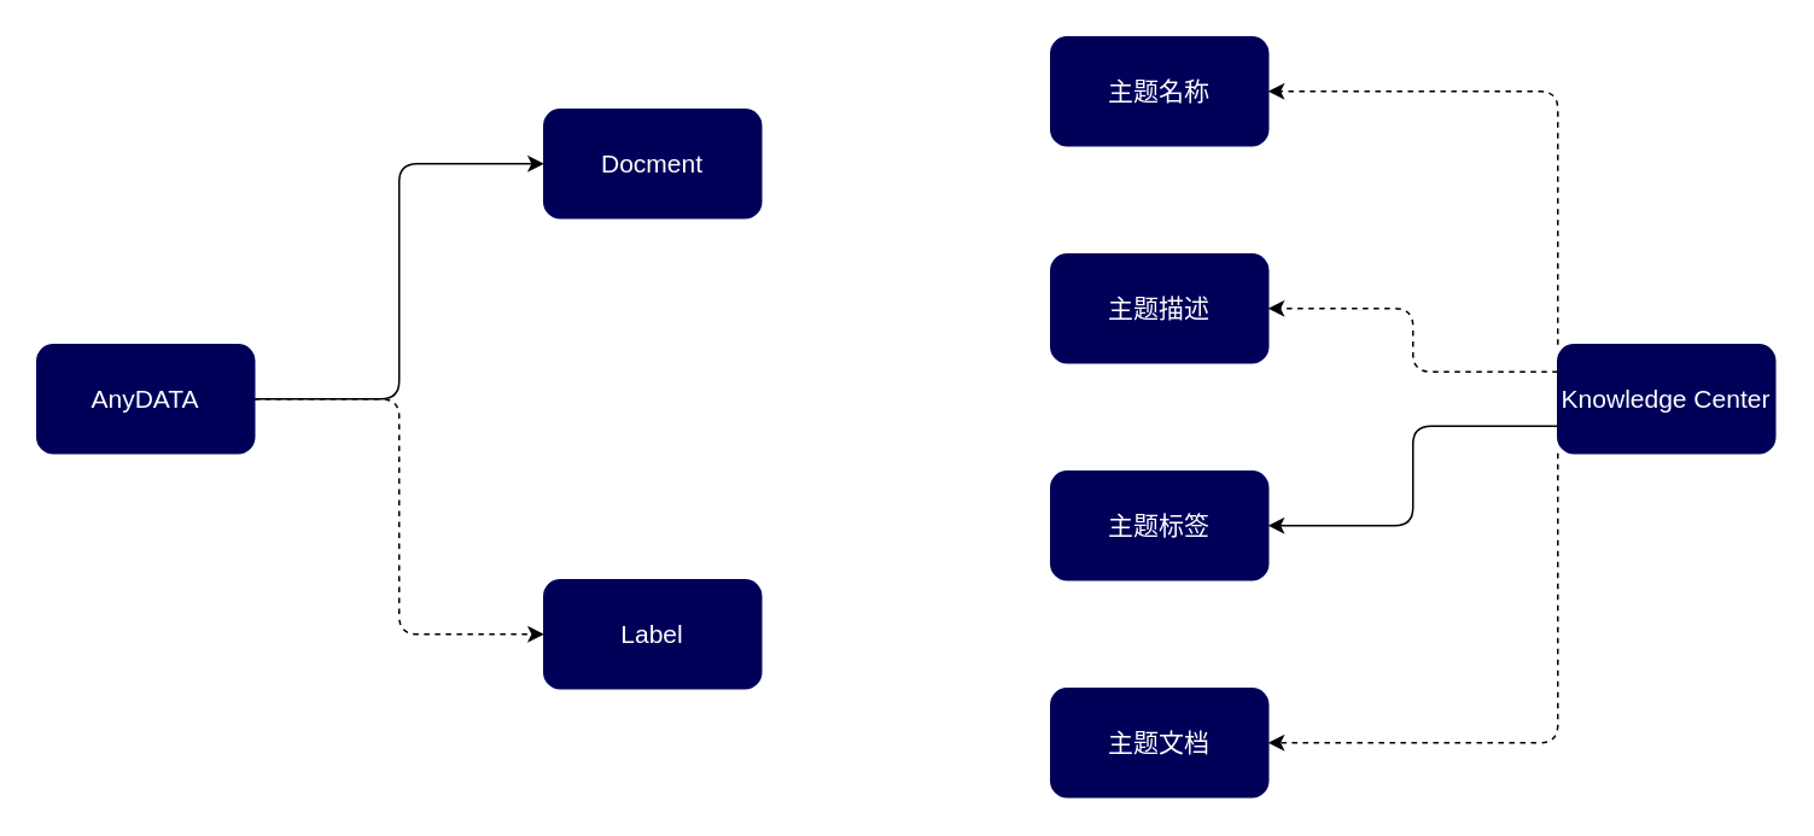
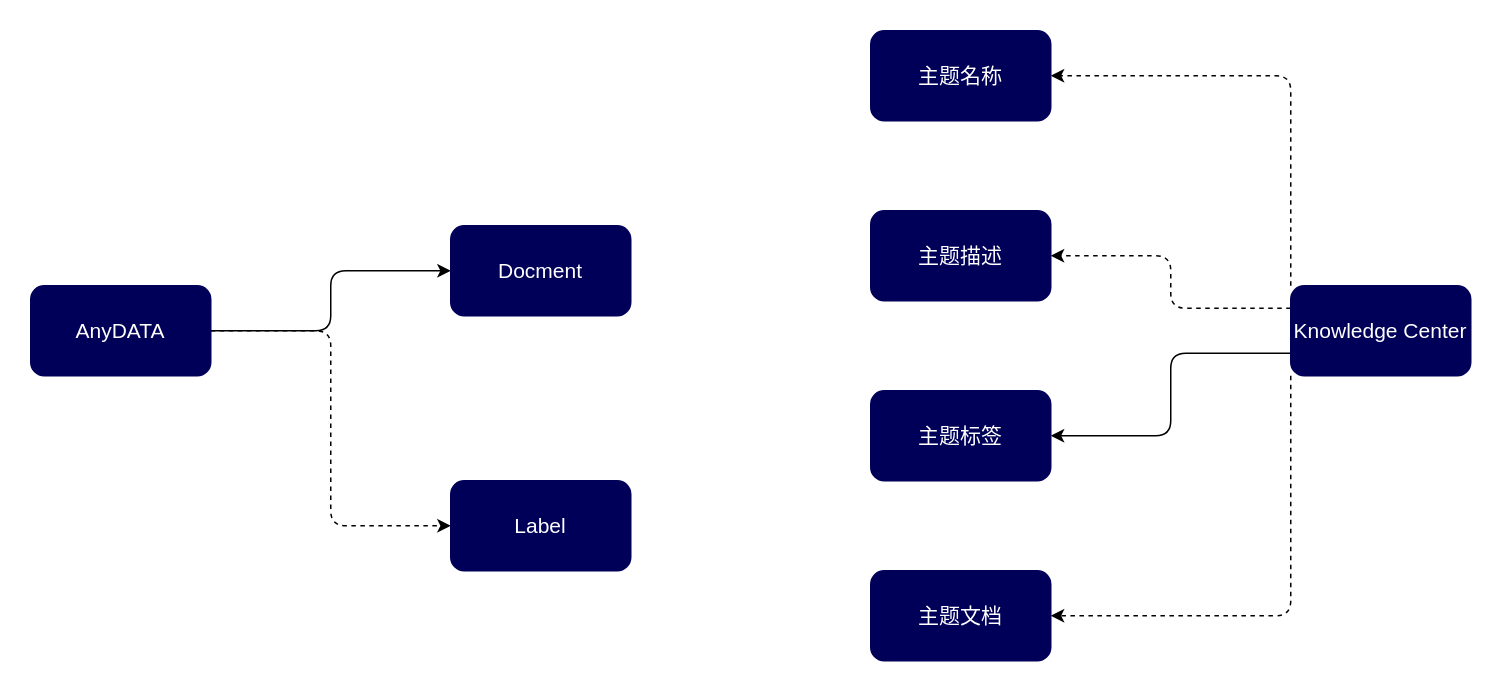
- <mxCell id="5" value="Docment" style="rounded=1;whiteSpace=wrap;html=1;strokeColor=#000059;fillColor=#000059;fontColor=#FFFFFF;labelBackgroundColor=none;fontSize=14;" vertex="1" parent="1"><mxGeometry x="300" y="60" width="120" height="60" as="geometry" /></mxCell>
+ <mxCell id="5" value="Docment" style="rounded=1;whiteSpace=wrap;html=1;strokeColor=#000059;fillColor=#000059;fontColor=#FFFFFF;labelBackgroundColor=none;fontSize=14;" vertex="1" parent="1"><mxGeometry x="300" y="150" width="120" height="60" as="geometry" /></mxCell>
